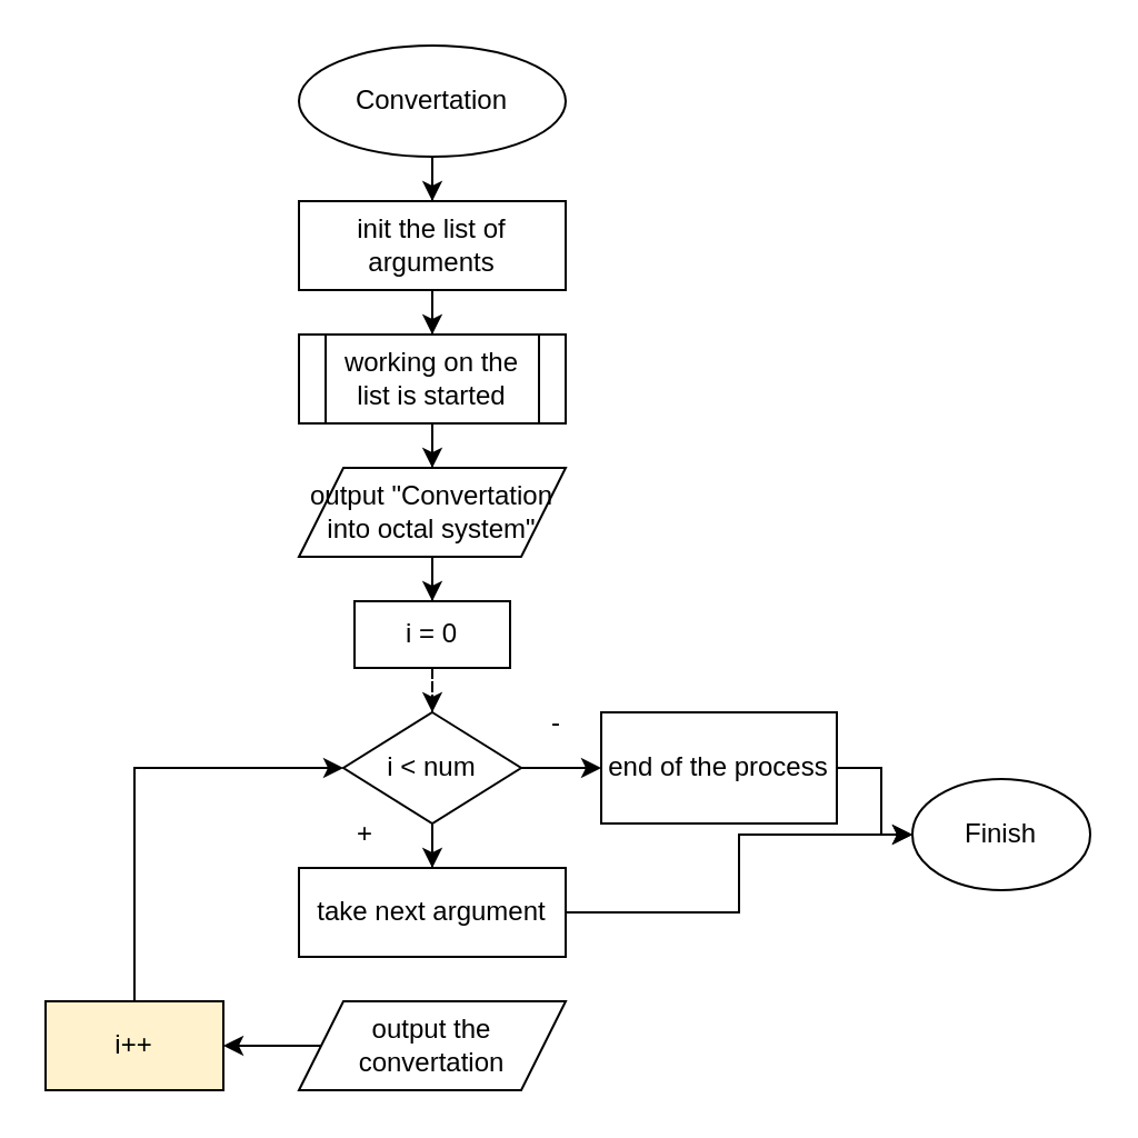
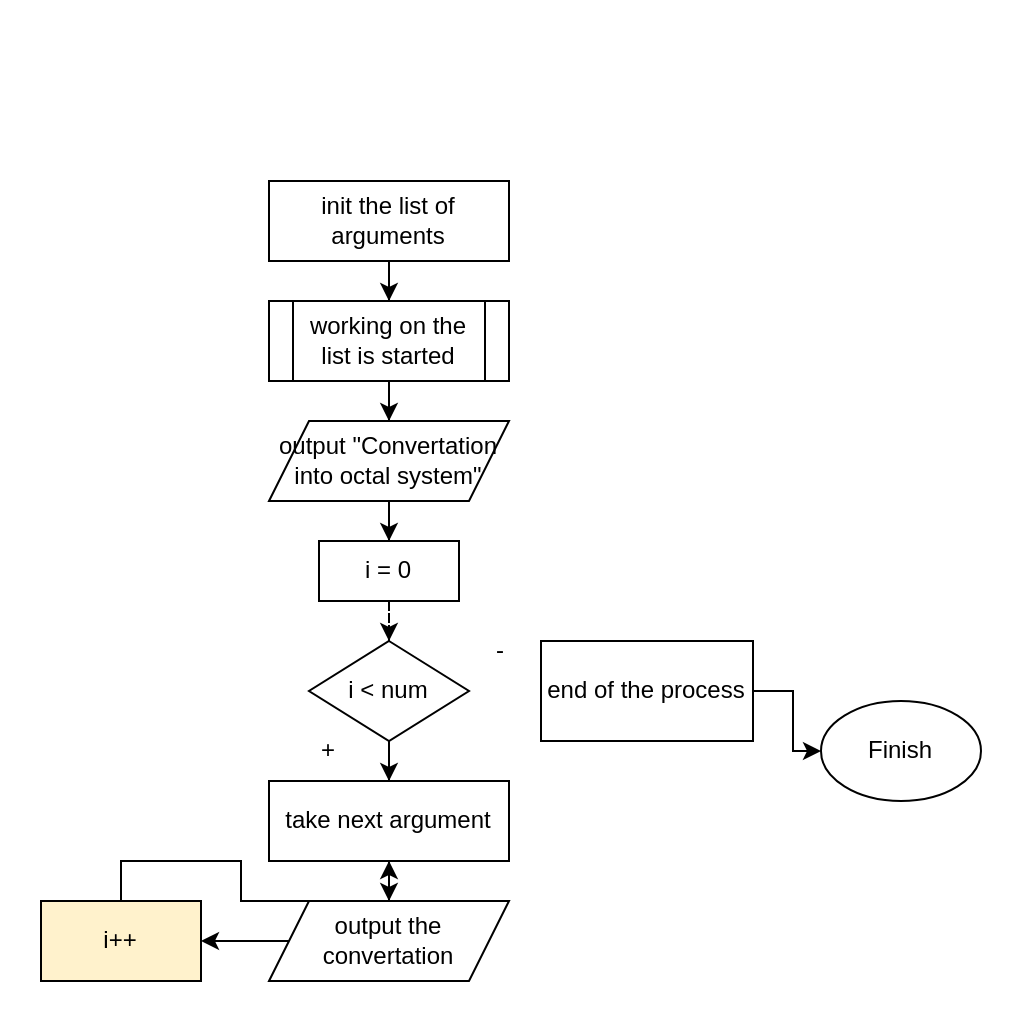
- <mxCell id="3" value="Convertation" style="ellipse;whiteSpace=wrap;html=1;" vertex="1" parent="1"><mxGeometry x="134" y="20" width="120" height="50" as="geometry" /></mxCell>
- <mxCell id="2" value="" style="edgeStyle=orthogonalEdgeStyle;rounded=0;orthogonalLoop=1;jettySize=auto;html=1;" edge="1" parent="1" source="3" target="5"><mxGeometry relative="1" as="geometry" /></mxCell>
- <mxCell id="19" style="edgeStyle=orthogonalEdgeStyle;rounded=0;orthogonalLoop=1;jettySize=auto;html=1;exitX=0.5;exitY=0;exitDx=0;exitDy=0;entryX=0;entryY=0.5;entryDx=0;entryDy=0;" edge="1" parent="1" source="20" target="14"><mxGeometry relative="1" as="geometry" /></mxCell>
+ <mxCell id="19" style="edgeStyle=orthogonalEdgeStyle;rounded=0;orthogonalLoop=1;jettySize=auto;html=1;exitX=0.5;exitY=0;exitDx=0;exitDy=0;" edge="1" parent="1" source="20" target="16"><mxGeometry relative="1" as="geometry" /></mxCell>
- <mxCell id="13" value="" style="edgeStyle=orthogonalEdgeStyle;rounded=0;orthogonalLoop=1;jettySize=auto;html=1;" edge="1" parent="1" source="14" target="22"><mxGeometry relative="1" as="geometry" /></mxCell>
- <mxCell id="15" value="" style="edgeStyle=orthogonalEdgeStyle;rounded=0;orthogonalLoop=1;jettySize=auto;html=1;" edge="1" parent="1" source="16" target="23"><mxGeometry relative="1" as="geometry" /></mxCell>
+ <mxCell id="15" value="" style="edgeStyle=orthogonalEdgeStyle;rounded=0;orthogonalLoop=1;jettySize=auto;html=1;" edge="1" parent="1" source="16" target="18"><mxGeometry relative="1" as="geometry" /></mxCell>
